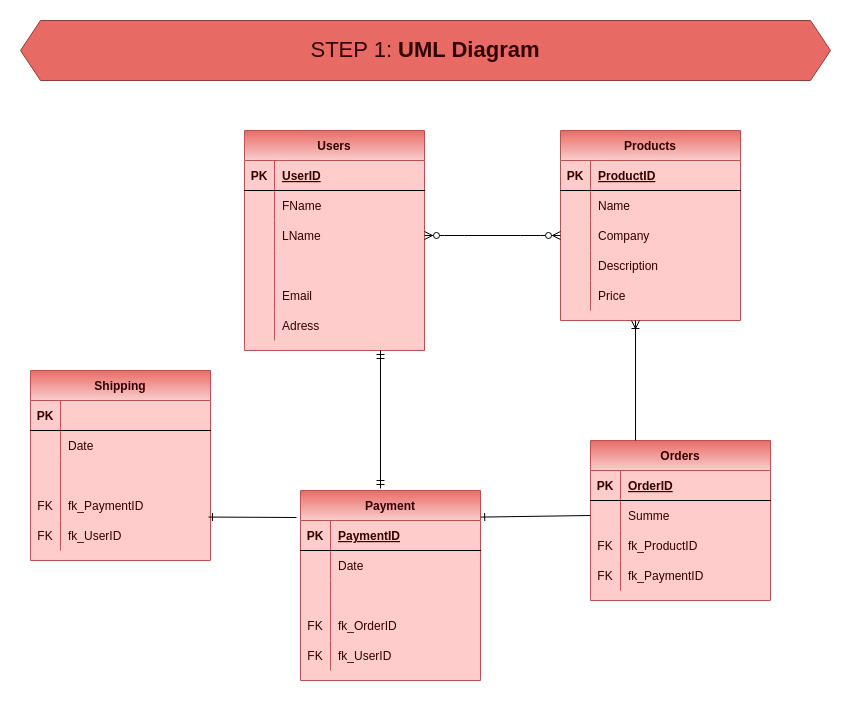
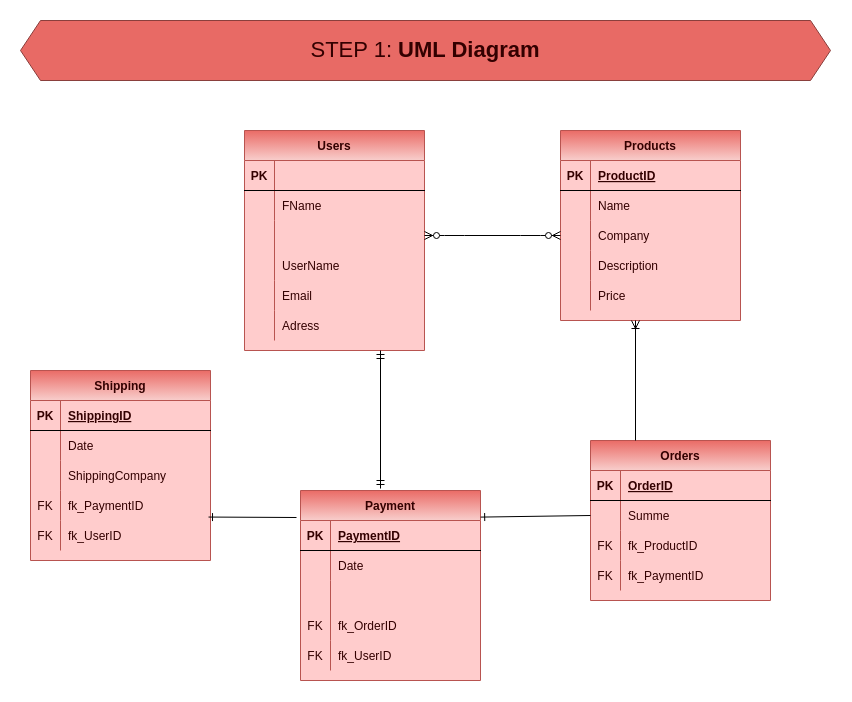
- <mxCell id="5" value="UserID" style="shape=partialRectangle;connectable=0;fillColor=none;top=0;left=0;bottom=0;right=0;align=left;spacingLeft=6;fontStyle=5;overflow=hidden;fontColor=#330000;" vertex="1" parent="3"><mxGeometry x="30" width="150" height="30" as="geometry" /></mxCell>
- <mxCell id="11" value="LName" style="shape=partialRectangle;connectable=0;fillColor=none;top=0;left=0;bottom=0;right=0;align=left;spacingLeft=6;overflow=hidden;fontColor=#330000;" vertex="1" parent="9"><mxGeometry x="30" width="150" height="30" as="geometry" /></mxCell>
+ <mxCell id="14" value="UserName" style="shape=partialRectangle;connectable=0;fillColor=none;top=0;left=0;bottom=0;right=0;align=left;spacingLeft=6;overflow=hidden;fontColor=#330000;" vertex="1" parent="12"><mxGeometry x="30" width="150" height="30" as="geometry" /></mxCell>
+ <mxCell id="69" value="ShippingID" style="shape=partialRectangle;connectable=0;fillColor=none;top=0;left=0;bottom=0;right=0;align=left;spacingLeft=6;fontStyle=5;overflow=hidden;fontColor=#330000;" vertex="1" parent="67"><mxGeometry x="30" width="150" height="30" as="geometry" /></mxCell>
+ <mxCell id="75" value="ShippingCompany" style="shape=partialRectangle;connectable=0;fillColor=none;top=0;left=0;bottom=0;right=0;align=left;spacingLeft=6;overflow=hidden;fontColor=#330000;" vertex="1" parent="73"><mxGeometry x="30" width="150" height="30" as="geometry" /></mxCell>
